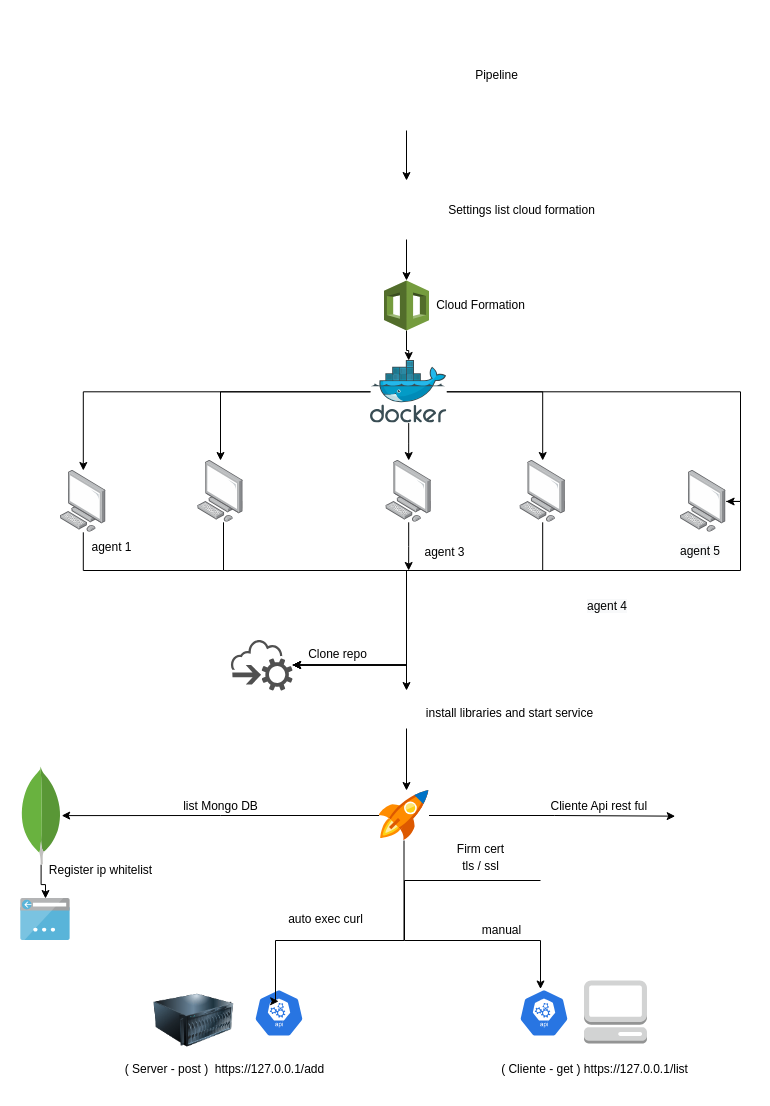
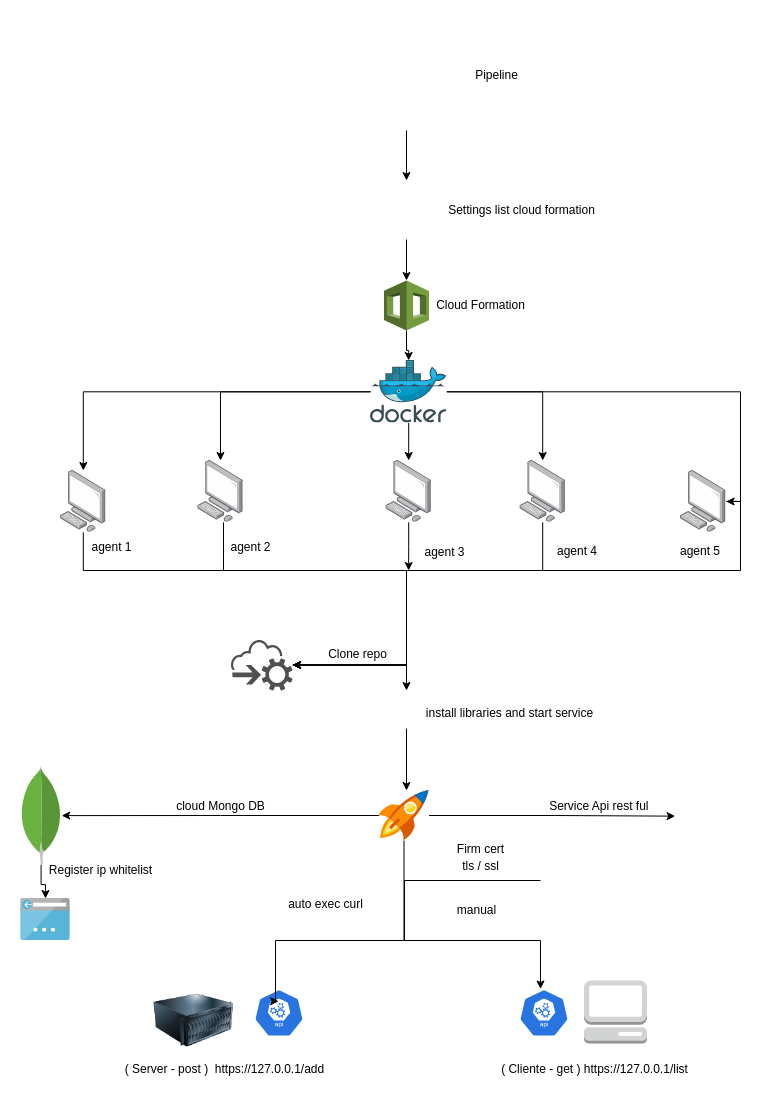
+ <mxCell id="50" value="agent 2" style="text;html=1;align=center;verticalAlign=middle;resizable=0;points=[];autosize=1;strokeColor=none;fillColor=none;" vertex="1" parent="1"><mxGeometry x="220" y="531.8" width="60" height="30" as="geometry" /></mxCell>
- <mxCell id="52" value="&lt;span style=&quot;color: rgb(0, 0, 0); font-family: Helvetica; font-size: 12px; font-style: normal; font-variant-ligatures: normal; font-variant-caps: normal; font-weight: 400; letter-spacing: normal; orphans: 2; text-align: center; text-indent: 0px; text-transform: none; widows: 2; word-spacing: 0px; -webkit-text-stroke-width: 0px; background-color: rgb(248, 249, 250); text-decoration-thickness: initial; text-decoration-style: initial; text-decoration-color: initial; float: none; display: inline !important;&quot;&gt;agent 4&lt;/span&gt;" style="text;whiteSpace=wrap;html=1;" vertex="1" parent="1"><mxGeometry x="585" y="591.8" width="70" height="40" as="geometry" /></mxCell>
+ <mxCell id="52" value="&lt;span style=&quot;color: rgb(0, 0, 0); font-family: Helvetica; font-size: 12px; font-style: normal; font-variant-ligatures: normal; font-variant-caps: normal; font-weight: 400; letter-spacing: normal; orphans: 2; text-align: center; text-indent: 0px; text-transform: none; widows: 2; word-spacing: 0px; -webkit-text-stroke-width: 0px; background-color: rgb(248, 249, 250); text-decoration-thickness: initial; text-decoration-style: initial; text-decoration-color: initial; float: none; display: inline !important;&quot;&gt;agent 4&lt;/span&gt;" style="text;whiteSpace=wrap;html=1;" vertex="1" parent="1"><mxGeometry x="555" y="536.8" width="70" height="40" as="geometry" /></mxCell>
- <mxCell id="48" value="Clone repo" style="text;html=1;align=center;verticalAlign=middle;resizable=0;points=[];autosize=1;strokeColor=none;fillColor=none;" vertex="1" parent="1"><mxGeometry x="296.5" y="639" width="80" height="30" as="geometry" /></mxCell>
+ <mxCell id="48" value="Clone repo" style="text;html=1;align=center;verticalAlign=middle;resizable=0;points=[];autosize=1;strokeColor=none;fillColor=none;" vertex="1" parent="1"><mxGeometry x="316.5" y="639" width="80" height="30" as="geometry" /></mxCell>
- <mxCell id="46" value="list Mongo DB" style="text;html=1;align=center;verticalAlign=middle;resizable=0;points=[];autosize=1;strokeColor=none;fillColor=none;" vertex="1" parent="1"><mxGeometry x="165" y="791" width="110" height="30" as="geometry" /></mxCell>
+ <mxCell id="46" value="cloud Mongo DB" style="text;html=1;align=center;verticalAlign=middle;resizable=0;points=[];autosize=1;strokeColor=none;fillColor=none;" vertex="1" parent="1"><mxGeometry x="165" y="791" width="110" height="30" as="geometry" /></mxCell>
- <mxCell id="45" value="&lt;span style=&quot;white-space: pre;&quot;&gt;&#09;&lt;/span&gt;Cliente Api rest ful" style="text;html=1;align=center;verticalAlign=middle;resizable=0;points=[];autosize=1;strokeColor=none;fillColor=none;" vertex="1" parent="1"><mxGeometry x="510" y="791" width="150" height="30" as="geometry" /></mxCell>
+ <mxCell id="45" value="&lt;span style=&quot;white-space: pre;&quot;&gt;&#09;&lt;/span&gt;Service Api rest ful" style="text;html=1;align=center;verticalAlign=middle;resizable=0;points=[];autosize=1;strokeColor=none;fillColor=none;" vertex="1" parent="1"><mxGeometry x="510" y="791" width="150" height="30" as="geometry" /></mxCell>
- <mxCell id="43" value="auto exec curl" style="text;html=1;align=center;verticalAlign=middle;resizable=0;points=[];autosize=1;strokeColor=none;fillColor=none;" vertex="1" parent="1"><mxGeometry x="275" y="904" width="100" height="30" as="geometry" /></mxCell>
+ <mxCell id="43" value="auto exec curl" style="text;html=1;align=center;verticalAlign=middle;resizable=0;points=[];autosize=1;strokeColor=none;fillColor=none;" vertex="1" parent="1"><mxGeometry x="275" y="889" width="100" height="30" as="geometry" /></mxCell>
- <mxCell id="44" value="manual" style="text;html=1;align=center;verticalAlign=middle;resizable=0;points=[];autosize=1;strokeColor=none;fillColor=none;" vertex="1" parent="1"><mxGeometry x="471" y="915" width="60" height="30" as="geometry" /></mxCell>
+ <mxCell id="44" value="manual" style="text;html=1;align=center;verticalAlign=middle;resizable=0;points=[];autosize=1;strokeColor=none;fillColor=none;" vertex="1" parent="1"><mxGeometry x="446" y="895" width="60" height="30" as="geometry" /></mxCell>
